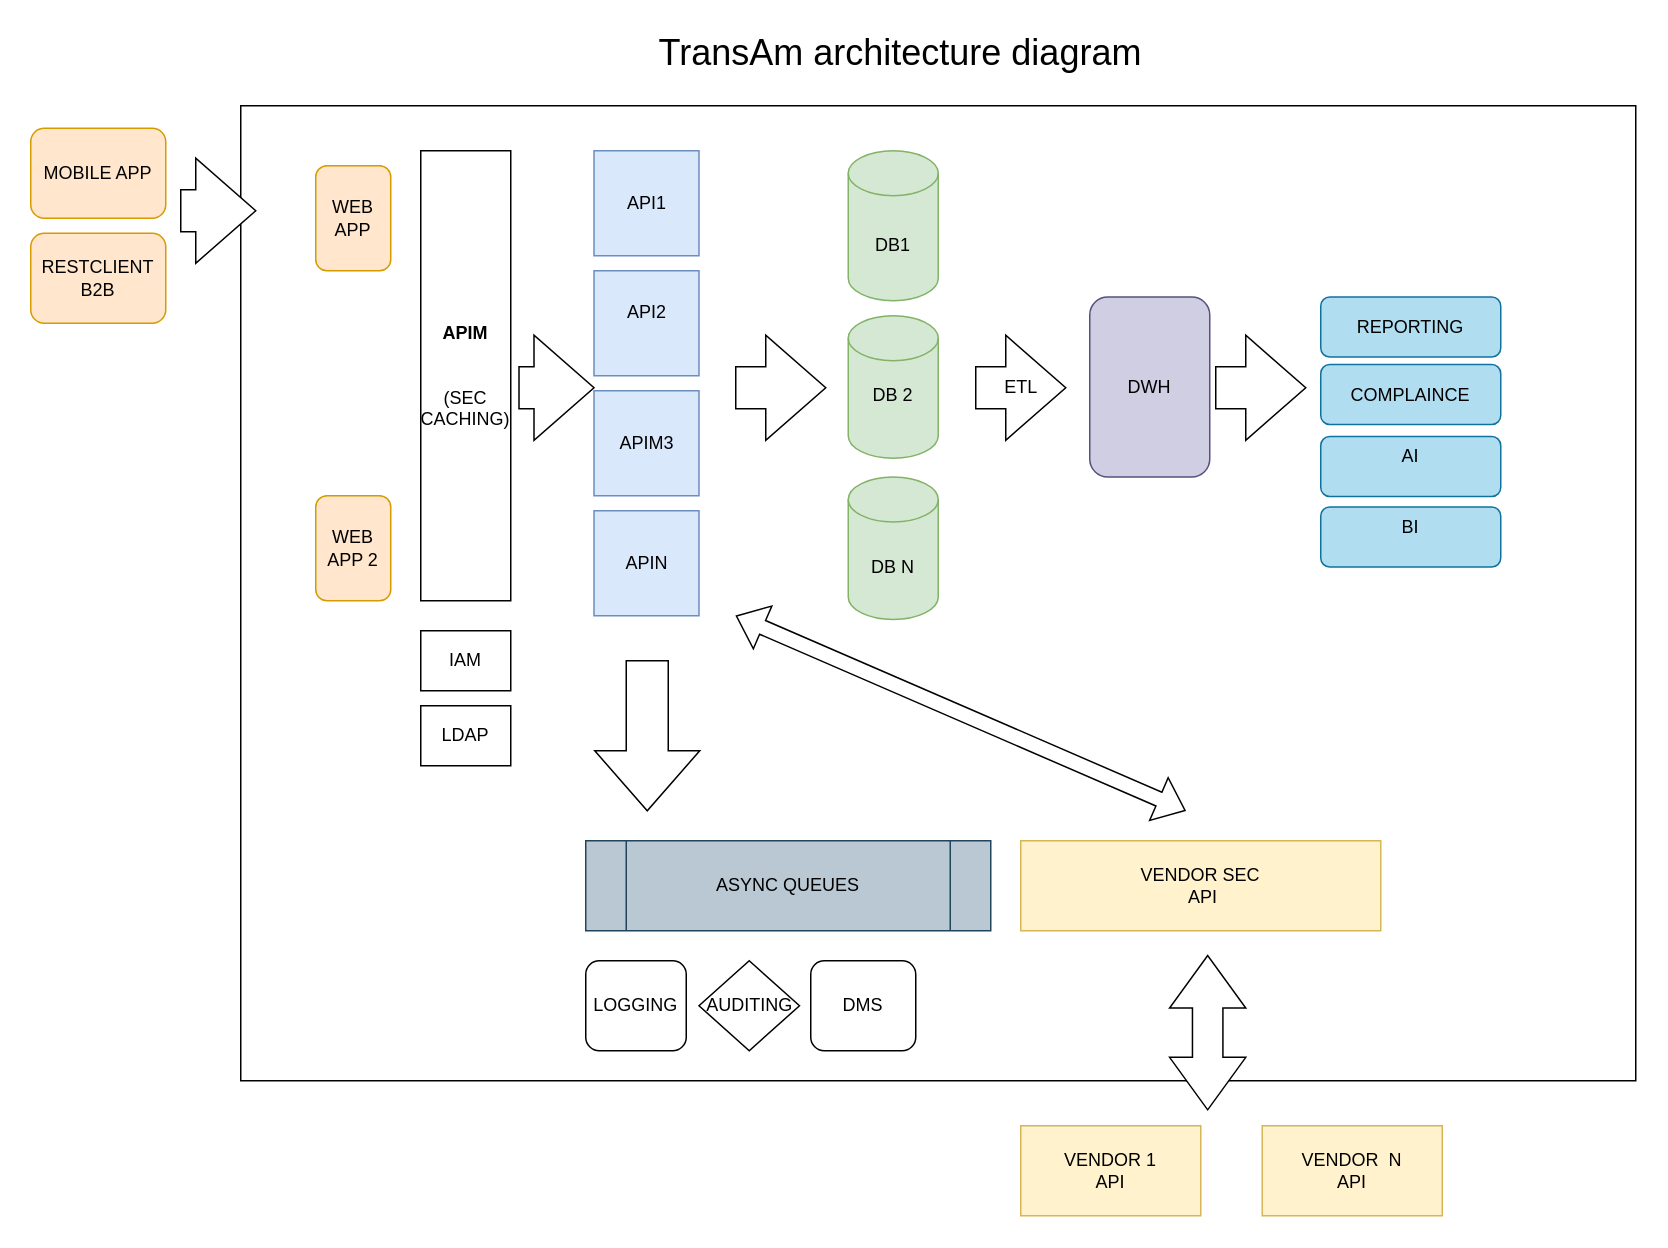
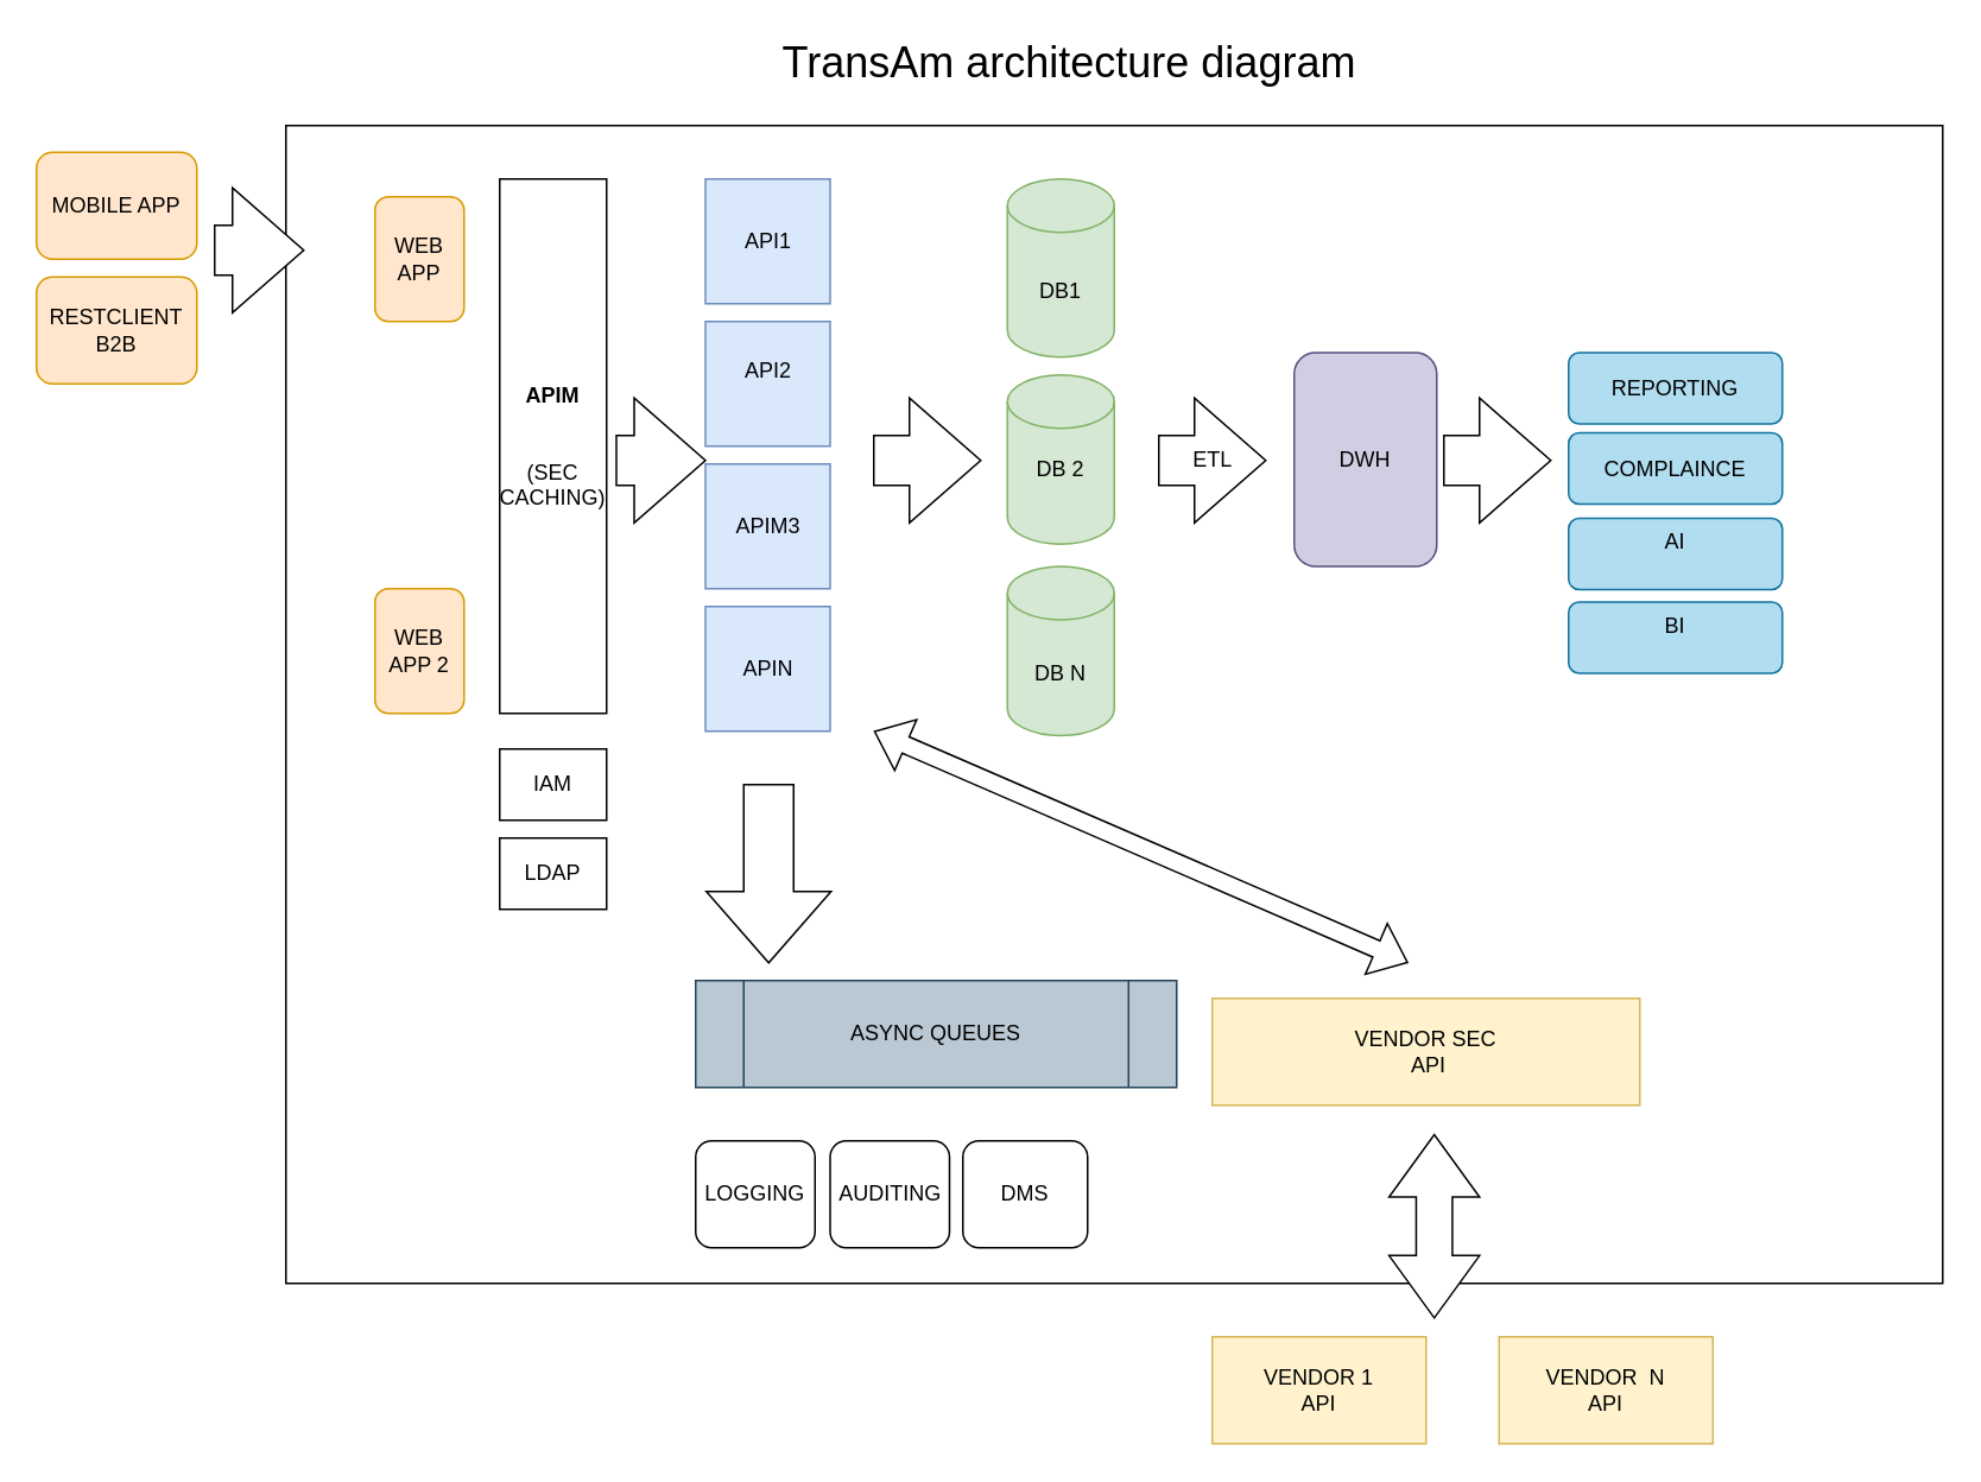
- <mxCell id="3" value="ASYNC QUEUES" style="shape=process;whiteSpace=wrap;html=1;backgroundOutline=1;fillColor=#bac8d3;strokeColor=#23445d;" vertex="1" parent="1"><mxGeometry x="390" y="560" width="270" height="60" as="geometry" /></mxCell>
+ <mxCell id="3" value="ASYNC QUEUES" style="shape=process;whiteSpace=wrap;html=1;backgroundOutline=1;fillColor=#bac8d3;strokeColor=#23445d;" vertex="1" parent="1"><mxGeometry x="390" y="550" width="270" height="60" as="geometry" /></mxCell>
- <mxCell id="4" value="AUDITING" style="rhombus;whiteSpace=wrap;html=1;" vertex="1" parent="1"><mxGeometry x="465.5" y="640" width="67" height="60" as="geometry" /></mxCell>
+ <mxCell id="4" value="AUDITING" style="rounded=1;whiteSpace=wrap;html=1;" vertex="1" parent="1"><mxGeometry x="465.5" y="640" width="67" height="60" as="geometry" /></mxCell>
